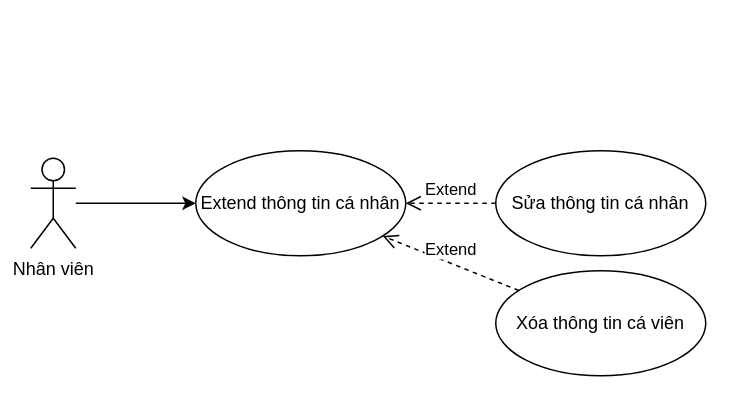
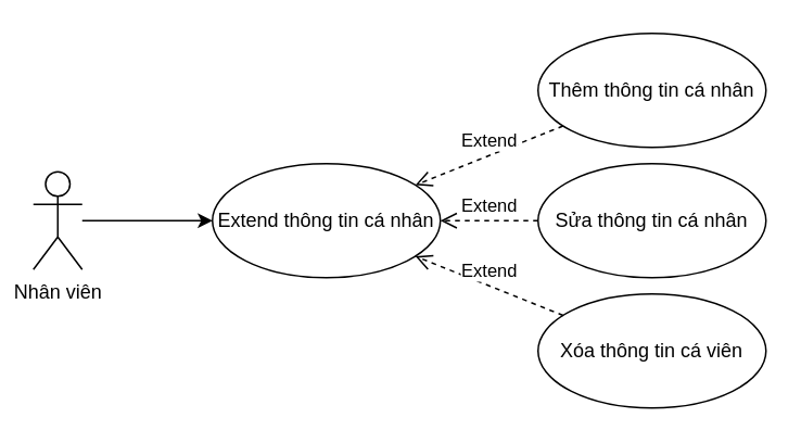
+ <mxCell id="8" value="Thêm thông tin cá nhân" style="ellipse;whiteSpace=wrap;html=1;" parent="5" vertex="1"><mxGeometry width="140" height="70" as="geometry" /></mxCell>
+ <mxCell id="9" value="Extend" style="html=1;verticalAlign=bottom;endArrow=open;dashed=1;endSize=8;curved=0;rounded=0;" parent="1" source="8" target="4" edge="1"><mxGeometry x="0.003" relative="1" as="geometry"><mxPoint x="410" y="175" as="sourcePoint" /><mxPoint x="330" y="175" as="targetPoint" /><mxPoint as="offset" /></mxGeometry></mxCell>
